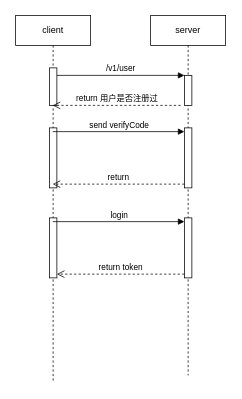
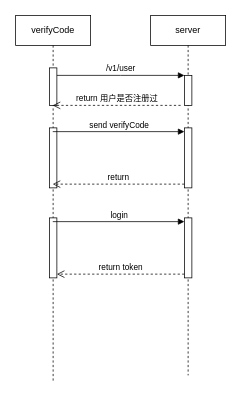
- <mxCell id="2" value="client" style="shape=umlLifeline;perimeter=lifelinePerimeter;whiteSpace=wrap;html=1;container=0;dropTarget=0;collapsible=0;recursiveResize=0;outlineConnect=0;portConstraint=eastwest;newEdgeStyle={&quot;edgeStyle&quot;:&quot;elbowEdgeStyle&quot;,&quot;elbow&quot;:&quot;vertical&quot;,&quot;curved&quot;:0,&quot;rounded&quot;:0};" parent="1" vertex="1"><mxGeometry x="20" y="20" width="100" height="490" as="geometry" /></mxCell>
+ <mxCell id="2" value="verifyCode" style="shape=umlLifeline;perimeter=lifelinePerimeter;whiteSpace=wrap;html=1;container=0;dropTarget=0;collapsible=0;recursiveResize=0;outlineConnect=0;portConstraint=eastwest;newEdgeStyle={&quot;edgeStyle&quot;:&quot;elbowEdgeStyle&quot;,&quot;elbow&quot;:&quot;vertical&quot;,&quot;curved&quot;:0,&quot;rounded&quot;:0};" parent="1" vertex="1"><mxGeometry x="20" y="20" width="100" height="490" as="geometry" /></mxCell>
